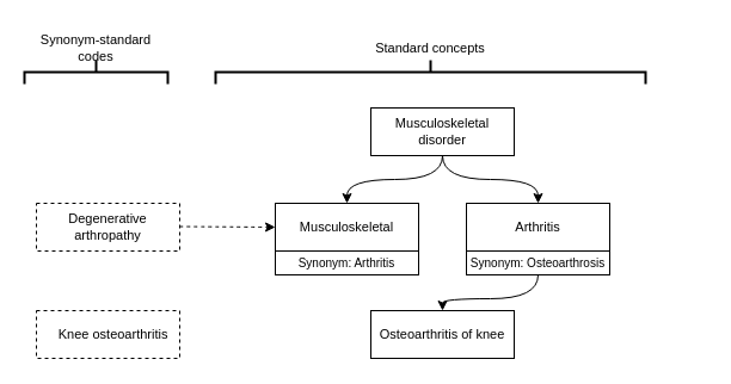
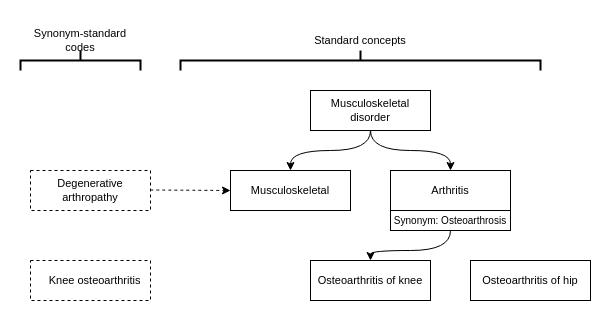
- <mxCell id="18" value="Synonym: Arthritis&lt;span class=&quot;ac-list-item__content&quot; style=&quot;font-size: 10px;&quot;&gt;&lt;span style=&quot;font-size: 10px;&quot;&gt;&lt;/span&gt;&lt;/span&gt;" style="text;html=1;align=center;verticalAlign=middle;whiteSpace=wrap;rounded=0;fontSize=10;strokeColor=default;" vertex="1" parent="1"><mxGeometry x="230" y="210" width="120" height="20" as="geometry" /></mxCell>
+ <mxCell id="8" value="Osteoarthritis of hip" style="text;html=1;align=center;verticalAlign=middle;whiteSpace=wrap;rounded=0;fontSize=11;strokeColor=default;" parent="1" vertex="1"><mxGeometry x="470" y="260" width="120" height="40" as="geometry" /></mxCell>
